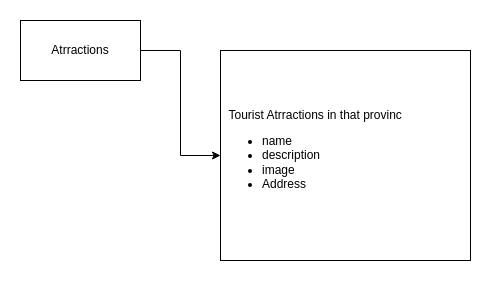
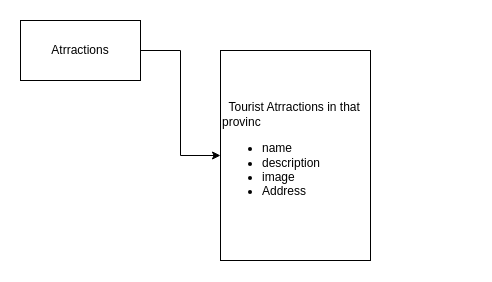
- <mxCell id="4" value="&amp;nbsp; Tourist Atrractions in that provinc&lt;br&gt;&lt;ul&gt;&lt;li&gt;name&lt;/li&gt;&lt;li&gt;description&lt;/li&gt;&lt;li&gt;image&lt;/li&gt;&lt;li&gt;Address&amp;nbsp;&amp;nbsp;&lt;/li&gt;&lt;/ul&gt;" style="whiteSpace=wrap;html=1;rounded=0;align=left;" parent="1" vertex="1"><mxGeometry x="220" y="50" width="250" height="210" as="geometry" /></mxCell>
+ <mxCell id="4" value="&amp;nbsp; Tourist Atrractions in that provinc&lt;br&gt;&lt;ul&gt;&lt;li&gt;name&lt;/li&gt;&lt;li&gt;description&lt;/li&gt;&lt;li&gt;image&lt;/li&gt;&lt;li&gt;Address&amp;nbsp;&amp;nbsp;&lt;/li&gt;&lt;/ul&gt;" style="whiteSpace=wrap;html=1;rounded=0;align=left;" parent="1" vertex="1"><mxGeometry x="220" y="50" width="150" height="210" as="geometry" /></mxCell>
